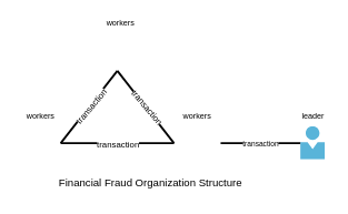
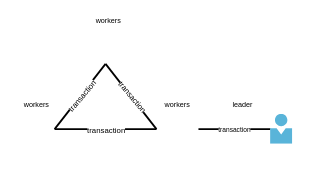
- <mxCell id="16" value="leader" style="text;html=1;strokeColor=none;fillColor=none;align=center;verticalAlign=middle;whiteSpace=wrap;rounded=0;" vertex="1" parent="1"><mxGeometry x="438.5" y="160" width="60" height="30" as="geometry" /></mxCell>
+ <mxCell id="16" value="leader" style="text;html=1;strokeColor=none;fillColor=none;align=center;verticalAlign=middle;whiteSpace=wrap;rounded=0;" vertex="1" parent="1"><mxGeometry x="373.5" y="160" width="60" height="30" as="geometry" /></mxCell>
- <mxCell id="15" value="Financial Fraud Organization Structure" style="text;html=1;strokeColor=none;fillColor=none;align=center;verticalAlign=middle;whiteSpace=wrap;rounded=0;strokeWidth=5;fontSize=16;" vertex="1" parent="1"><mxGeometry x="70" y="250" width="310" height="50" as="geometry" /></mxCell>
